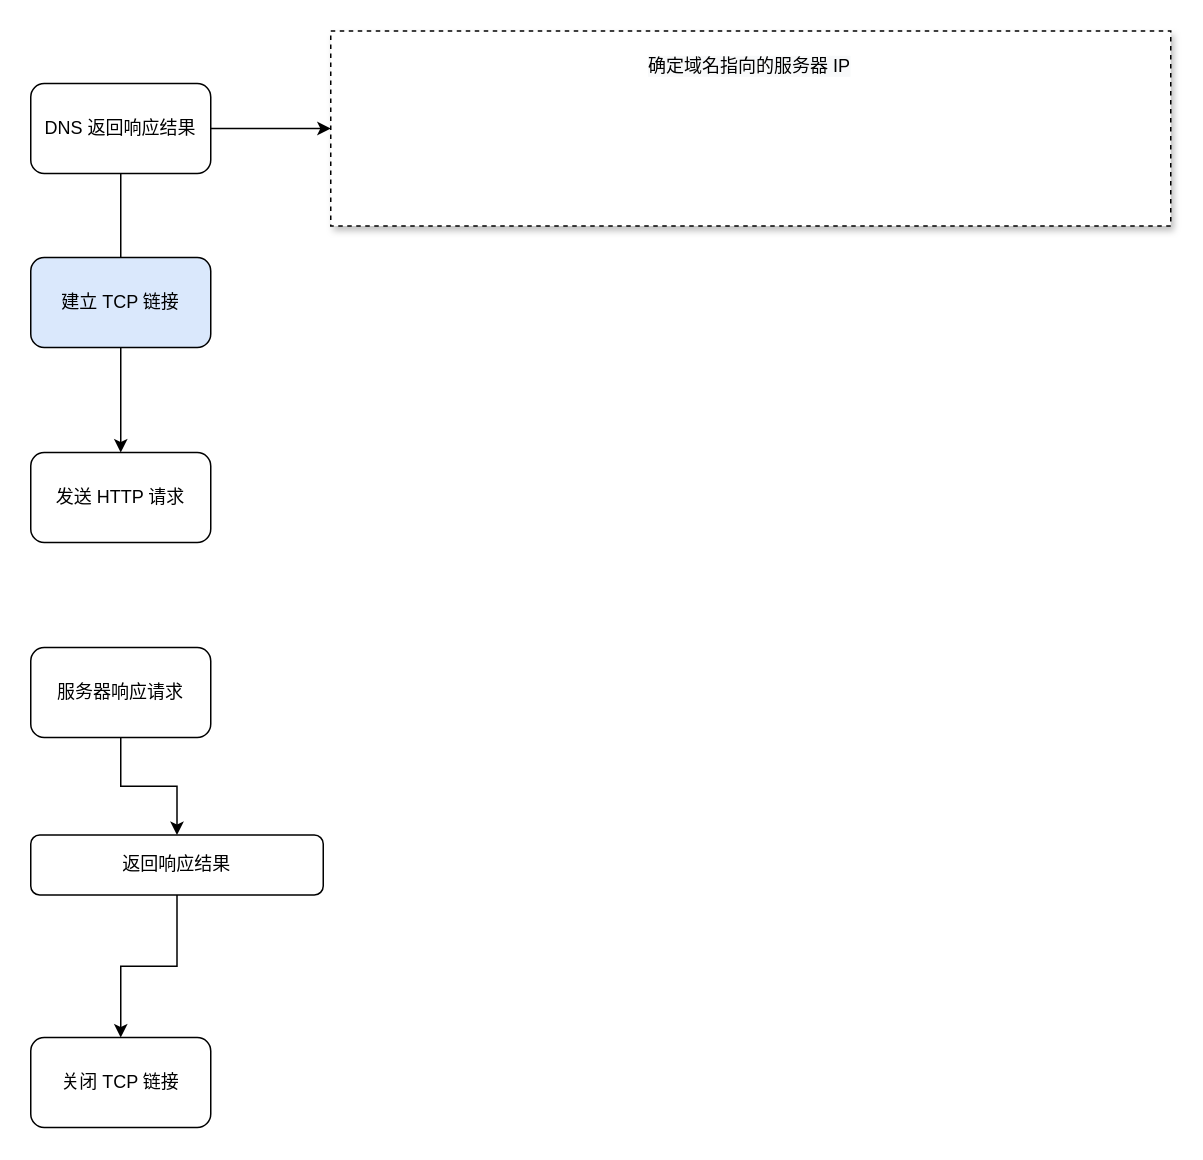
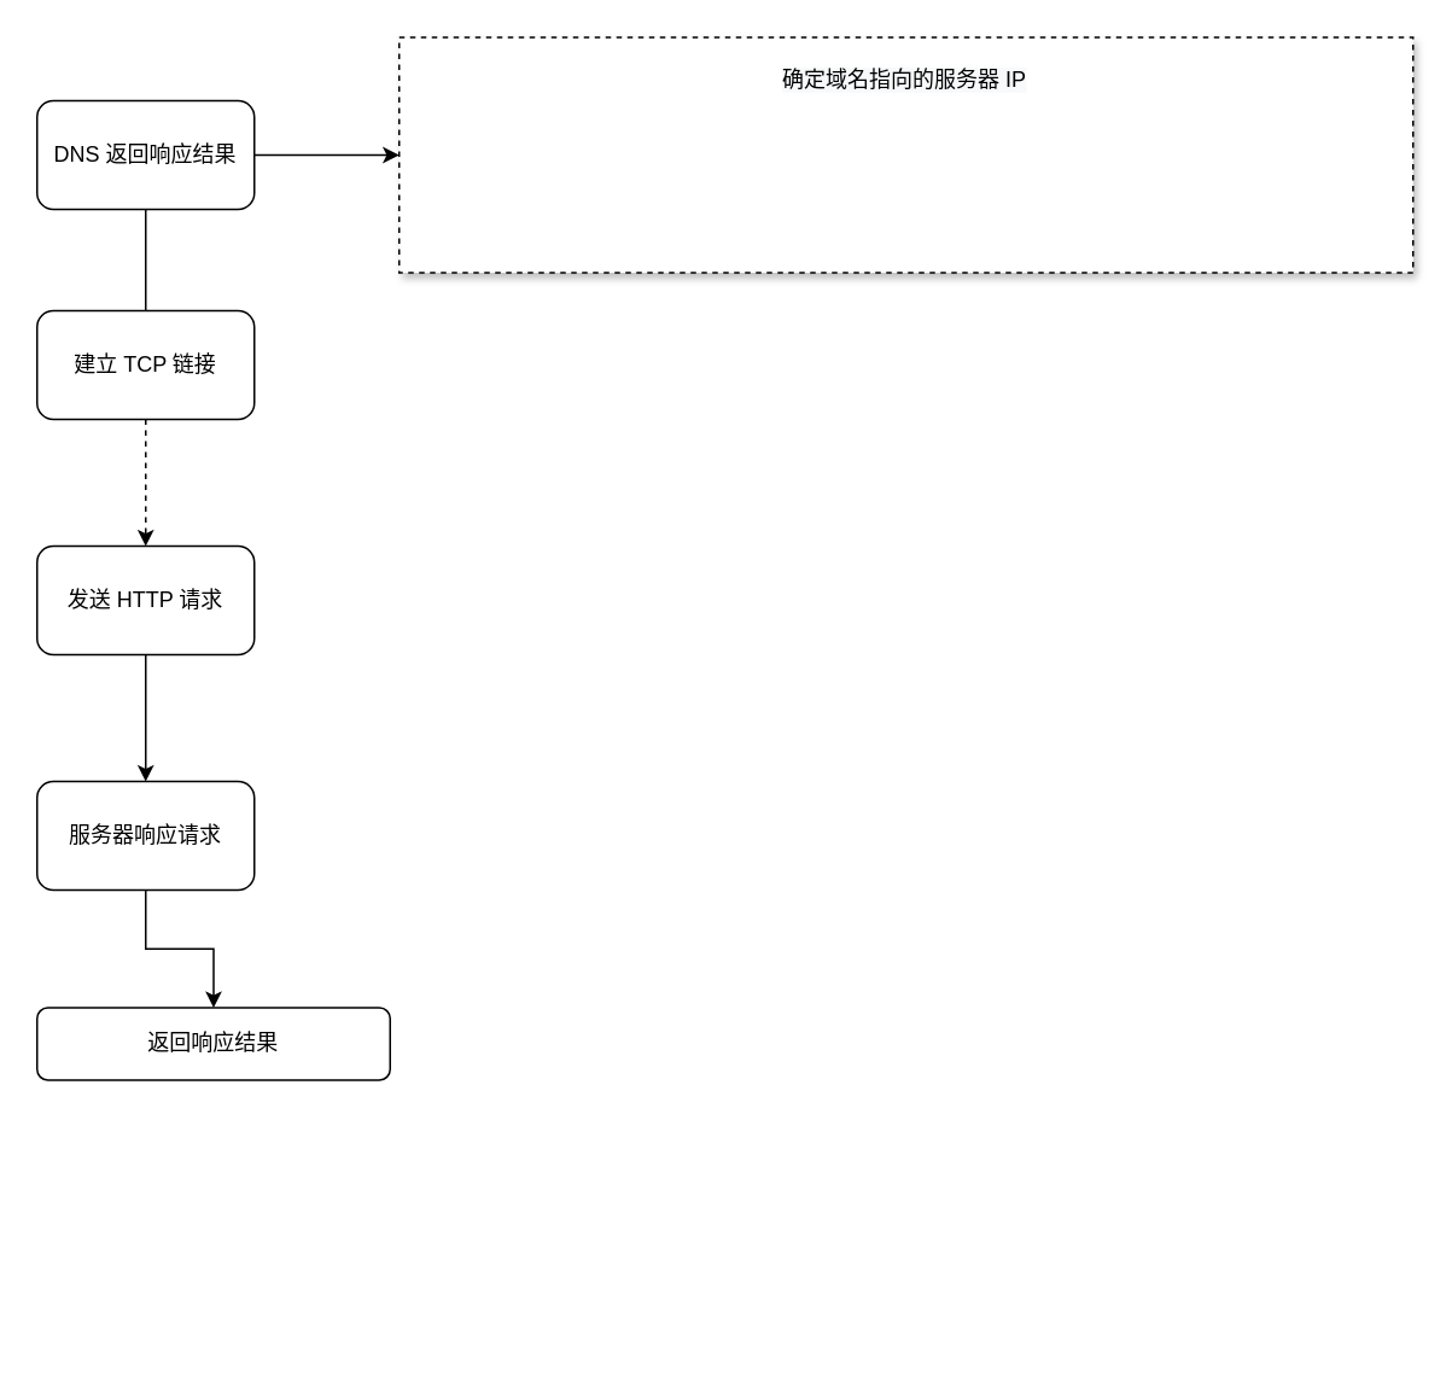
- <mxCell id="7" value="建立 TCP 链接" style="rounded=1;whiteSpace=wrap;html=1;fillColor=#dae8fc;" vertex="1" parent="1"><mxGeometry x="20" y="171" width="120" height="60" as="geometry" /></mxCell>
+ <mxCell id="7" value="建立 TCP 链接" style="rounded=1;whiteSpace=wrap;html=1;" vertex="1" parent="1"><mxGeometry x="20" y="171" width="120" height="60" as="geometry" /></mxCell>
- <mxCell id="6" style="edgeStyle=orthogonalEdgeStyle;rounded=0;orthogonalLoop=1;jettySize=auto;html=1;entryX=0.5;entryY=0;entryDx=0;entryDy=0;" edge="1" parent="1" source="7" target="11"><mxGeometry relative="1" as="geometry" /></mxCell>
+ <mxCell id="6" style="edgeStyle=orthogonalEdgeStyle;rounded=0;orthogonalLoop=1;jettySize=auto;html=1;entryX=0.5;entryY=0;entryDx=0;entryDy=0;dashed=1;" edge="1" parent="1" source="7" target="11"><mxGeometry relative="1" as="geometry" /></mxCell>
+ <mxCell id="10" style="edgeStyle=orthogonalEdgeStyle;rounded=0;orthogonalLoop=1;jettySize=auto;html=1;entryX=0.5;entryY=0;entryDx=0;entryDy=0;" edge="1" parent="1" source="11" target="13"><mxGeometry relative="1" as="geometry" /></mxCell>
- <mxCell id="14" style="edgeStyle=orthogonalEdgeStyle;rounded=0;orthogonalLoop=1;jettySize=auto;html=1;" edge="1" parent="1" source="15" target="16"><mxGeometry relative="1" as="geometry" /></mxCell>
- <mxCell id="16" value="关闭 TCP 链接" style="rounded=1;whiteSpace=wrap;html=1;" vertex="1" parent="1"><mxGeometry x="20" y="691" width="120" height="60" as="geometry" /></mxCell>
